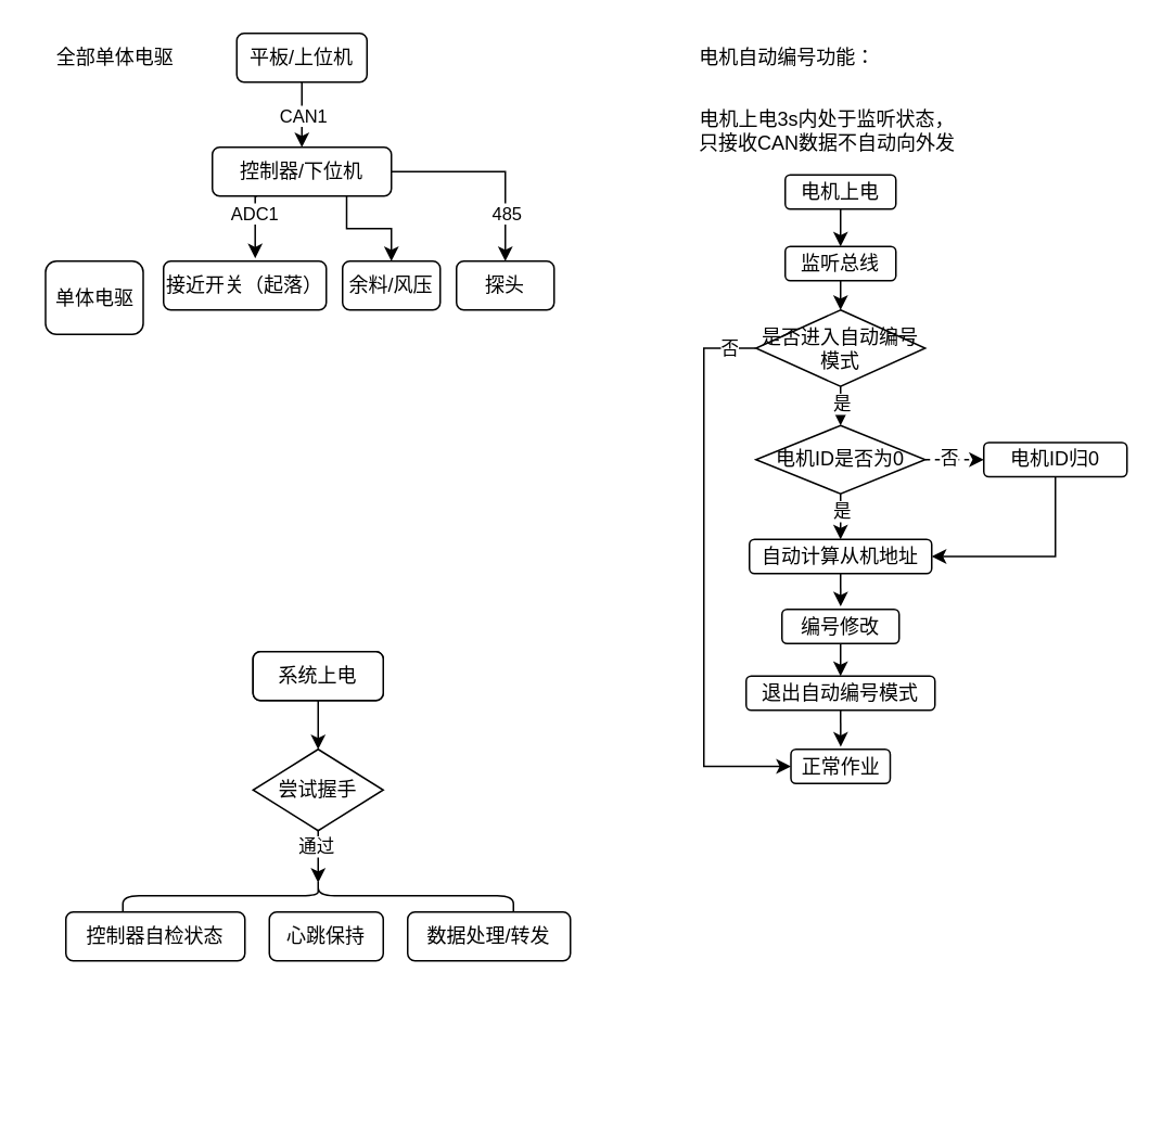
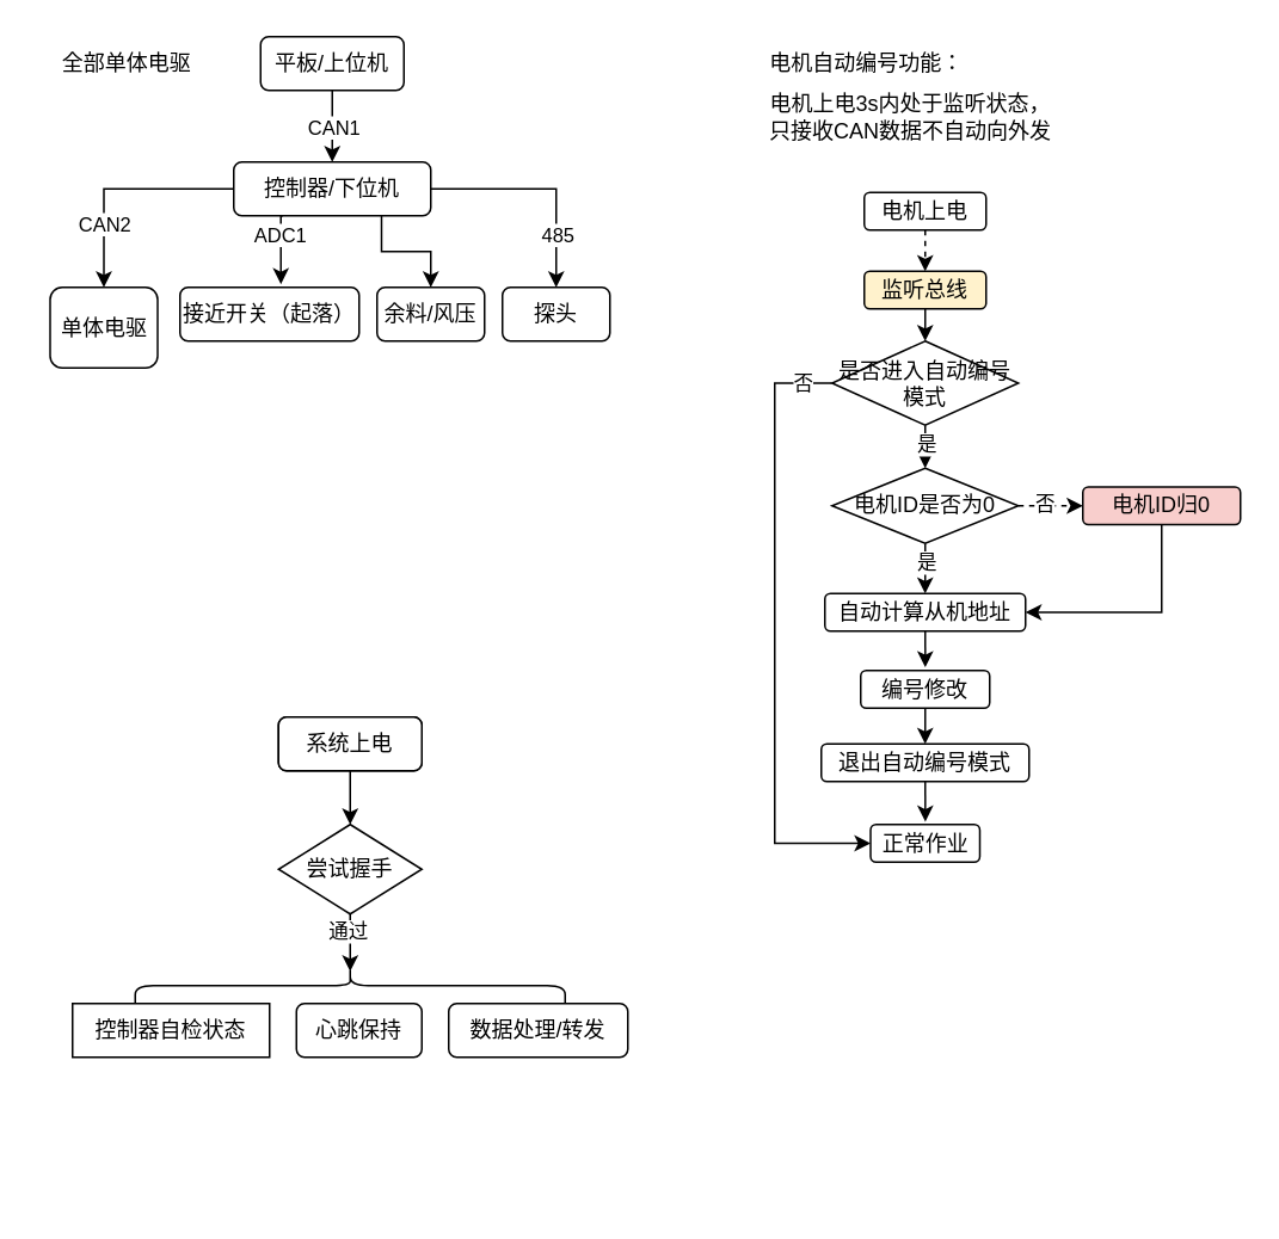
- <mxCell id="31" value="电机上电3s内处于监听状态，只接收CAN数据不自动向外发" style="text;html=1;align=center;verticalAlign=middle;whiteSpace=wrap;rounded=0;" vertex="1" parent="1"><mxGeometry x="428" y="65" width="160" height="30" as="geometry" /></mxCell>
+ <mxCell id="31" value="电机上电3s内处于监听状态，只接收CAN数据不自动向外发" style="text;html=1;align=center;verticalAlign=middle;whiteSpace=wrap;rounded=0;" vertex="1" parent="1"><mxGeometry x="428" y="50" width="160" height="30" as="geometry" /></mxCell>
+ <mxCell id="15" style="edgeStyle=orthogonalEdgeStyle;rounded=0;orthogonalLoop=1;jettySize=auto;html=1;exitX=0;exitY=0.5;exitDx=0;exitDy=0;entryX=0.5;entryY=0;entryDx=0;entryDy=0;" edge="1" parent="1" source="20" target="21"><mxGeometry relative="1" as="geometry" /></mxCell>
+ <mxCell id="16" value="CAN2" style="edgeLabel;html=1;align=center;verticalAlign=middle;resizable=0;points=[];" vertex="1" connectable="0" parent="15"><mxGeometry x="0.446" y="1" relative="1" as="geometry"><mxPoint x="-1" as="offset" /></mxGeometry></mxCell>
- <mxCell id="28" style="edgeStyle=orthogonalEdgeStyle;rounded=0;orthogonalLoop=1;jettySize=auto;html=1;exitX=0.5;exitY=1;exitDx=0;exitDy=0;entryX=0.5;entryY=0;entryDx=0;entryDy=0;" edge="1" parent="1" source="29" target="33"><mxGeometry relative="1" as="geometry" /></mxCell>
+ <mxCell id="28" style="edgeStyle=orthogonalEdgeStyle;rounded=0;orthogonalLoop=1;jettySize=auto;html=1;exitX=0.5;exitY=1;exitDx=0;exitDy=0;entryX=0.5;entryY=0;entryDx=0;entryDy=0;dashed=1;" edge="1" parent="1" source="29" target="33"><mxGeometry relative="1" as="geometry" /></mxCell>
- <mxCell id="33" value="监听总线" style="rounded=1;whiteSpace=wrap;html=1;" vertex="1" parent="1"><mxGeometry x="482" y="151" width="68" height="21" as="geometry" /></mxCell>
+ <mxCell id="33" value="监听总线" style="rounded=1;whiteSpace=wrap;html=1;fillColor=#fff2cc;" vertex="1" parent="1"><mxGeometry x="482" y="151" width="68" height="21" as="geometry" /></mxCell>
- <mxCell id="42" value="电机ID归0" style="rounded=1;whiteSpace=wrap;html=1;" vertex="1" parent="1"><mxGeometry x="604" y="271.5" width="88" height="21" as="geometry" /></mxCell>
+ <mxCell id="42" value="电机ID归0" style="rounded=1;whiteSpace=wrap;html=1;fillColor=#f8cecc;" vertex="1" parent="1"><mxGeometry x="604" y="271.5" width="88" height="21" as="geometry" /></mxCell>
- <mxCell id="5" value="控制器自检状态" style="rounded=1;whiteSpace=wrap;html=1;" vertex="1" parent="1"><mxGeometry x="40" y="560" width="110" height="30" as="geometry" /></mxCell>
+ <mxCell id="5" value="控制器自检状态" style="whiteSpace=wrap;html=1;rounded=0;" vertex="1" parent="1"><mxGeometry x="40" y="560" width="110" height="30" as="geometry" /></mxCell>
